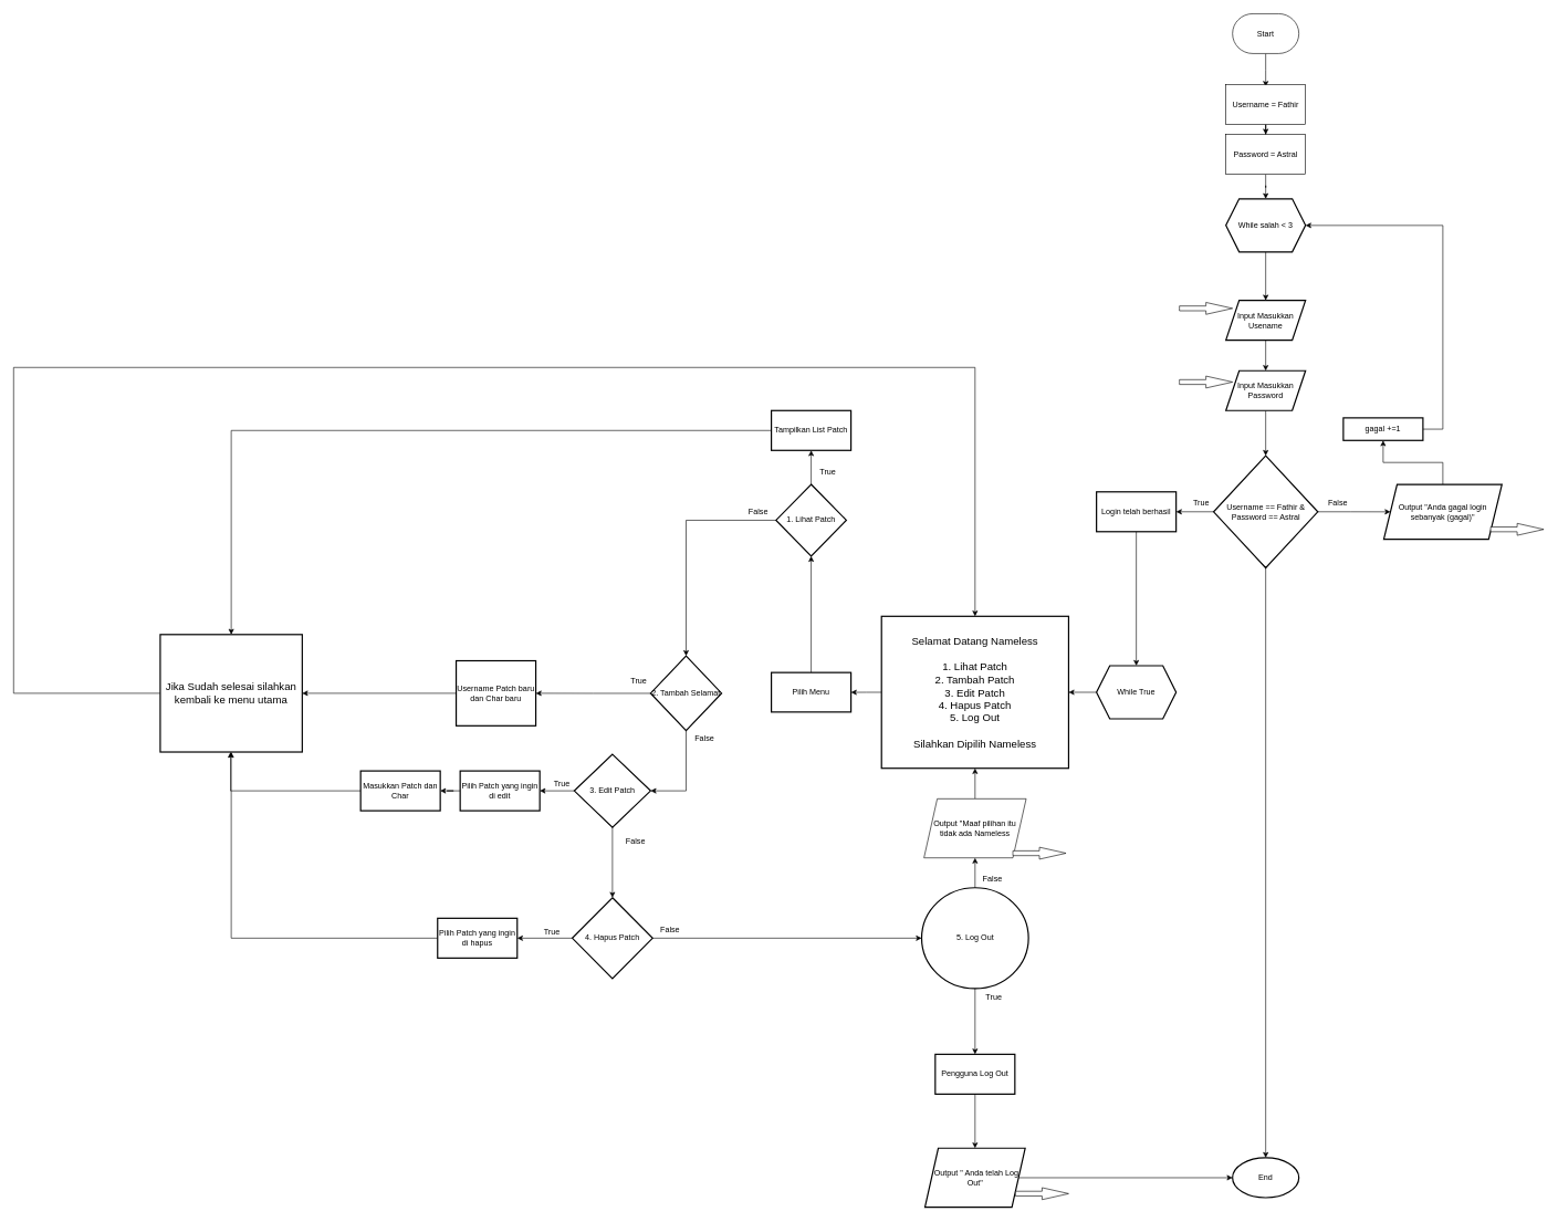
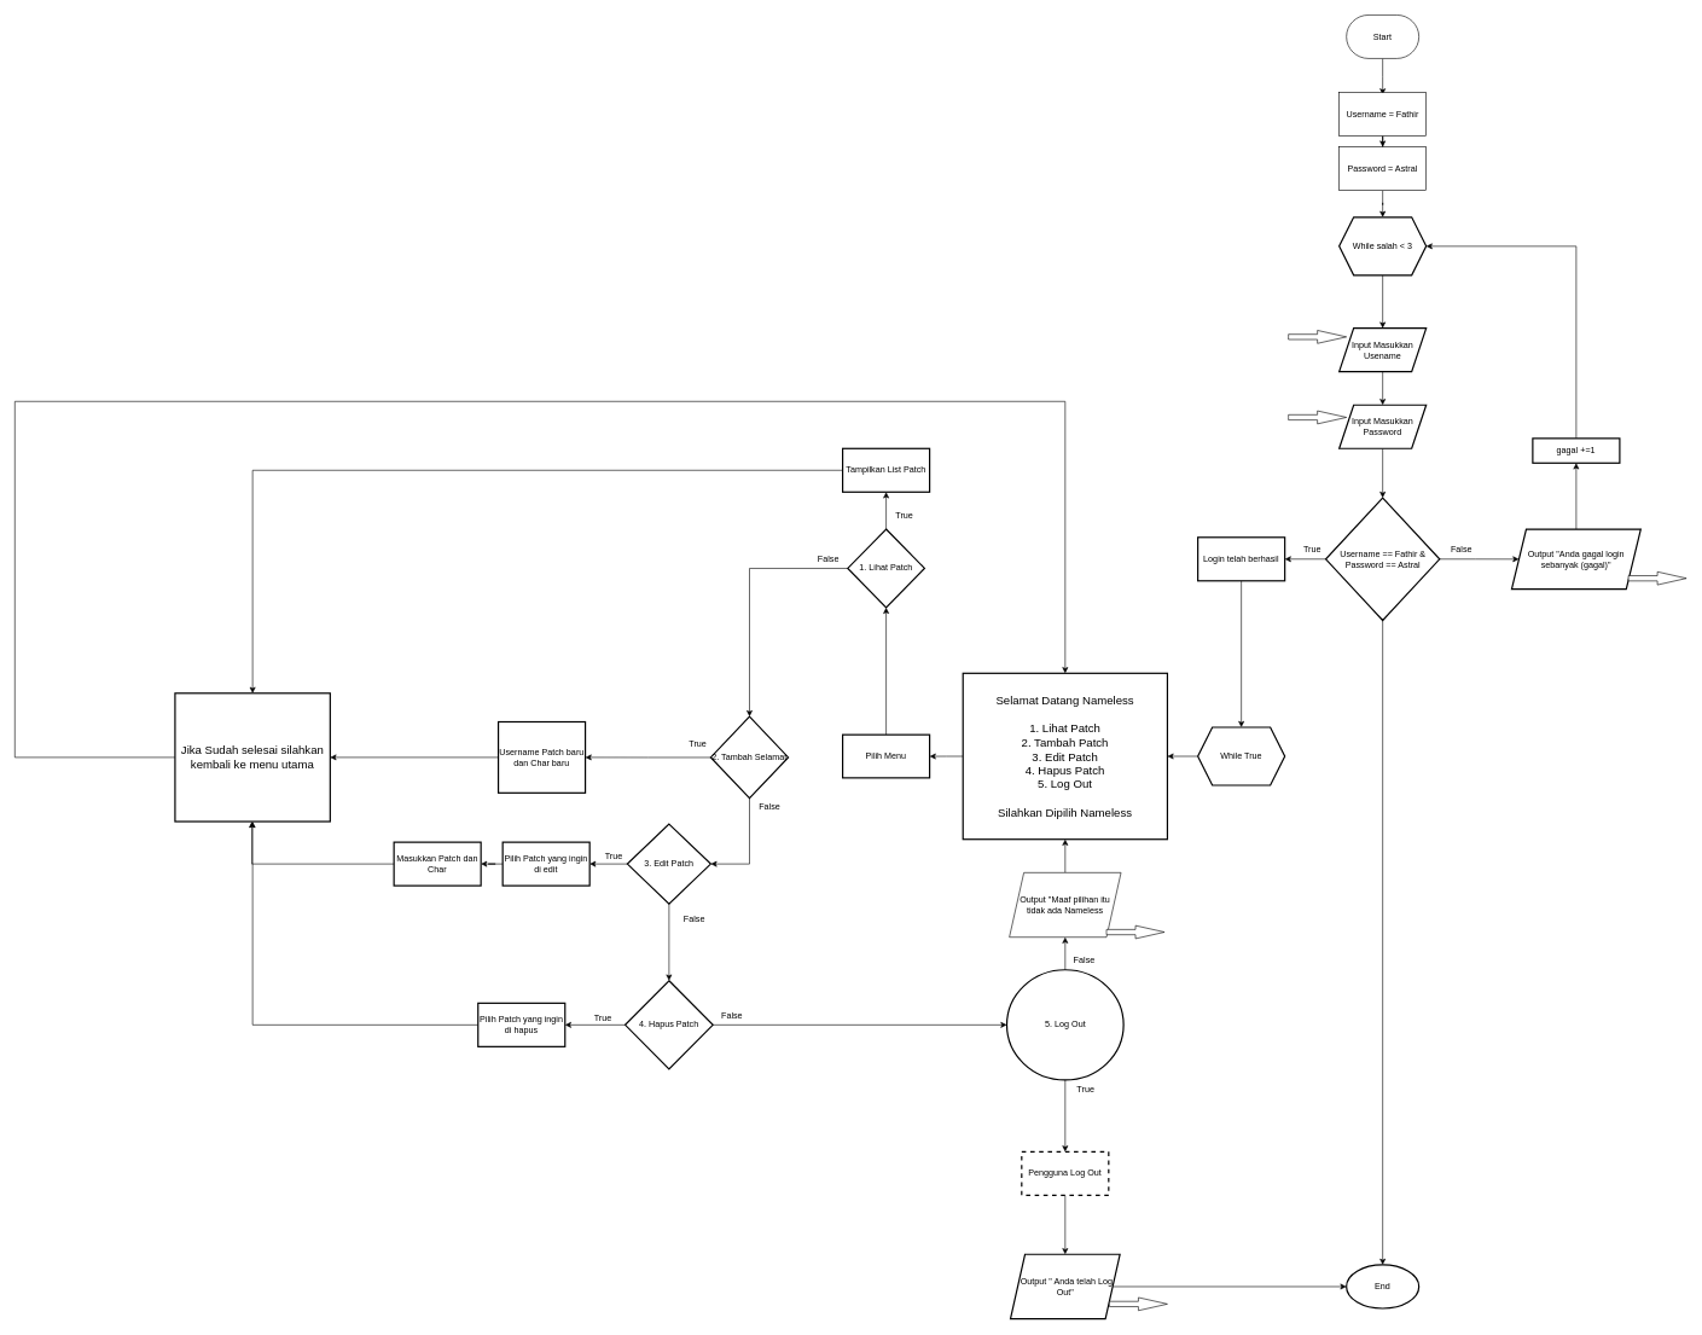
- <mxCell id="24" value="gagal +=1" style="whiteSpace=wrap;html=1;strokeWidth=2;" parent="1" vertex="1"><mxGeometry x="2024" y="629" width="120" height="34" as="geometry" /></mxCell>
+ <mxCell id="24" value="gagal +=1" style="whiteSpace=wrap;html=1;strokeWidth=2;" parent="1" vertex="1"><mxGeometry x="2114" y="604" width="120" height="34" as="geometry" /></mxCell>
- <mxCell id="62" value="Pengguna Log Out" style="whiteSpace=wrap;html=1;strokeWidth=2;" parent="1" vertex="1"><mxGeometry x="1409" y="1588" width="120" height="60" as="geometry" /></mxCell>
+ <mxCell id="62" value="Pengguna Log Out" style="whiteSpace=wrap;html=1;strokeWidth=2;dashed=1;" parent="1" vertex="1"><mxGeometry x="1409" y="1588" width="120" height="60" as="geometry" /></mxCell>
